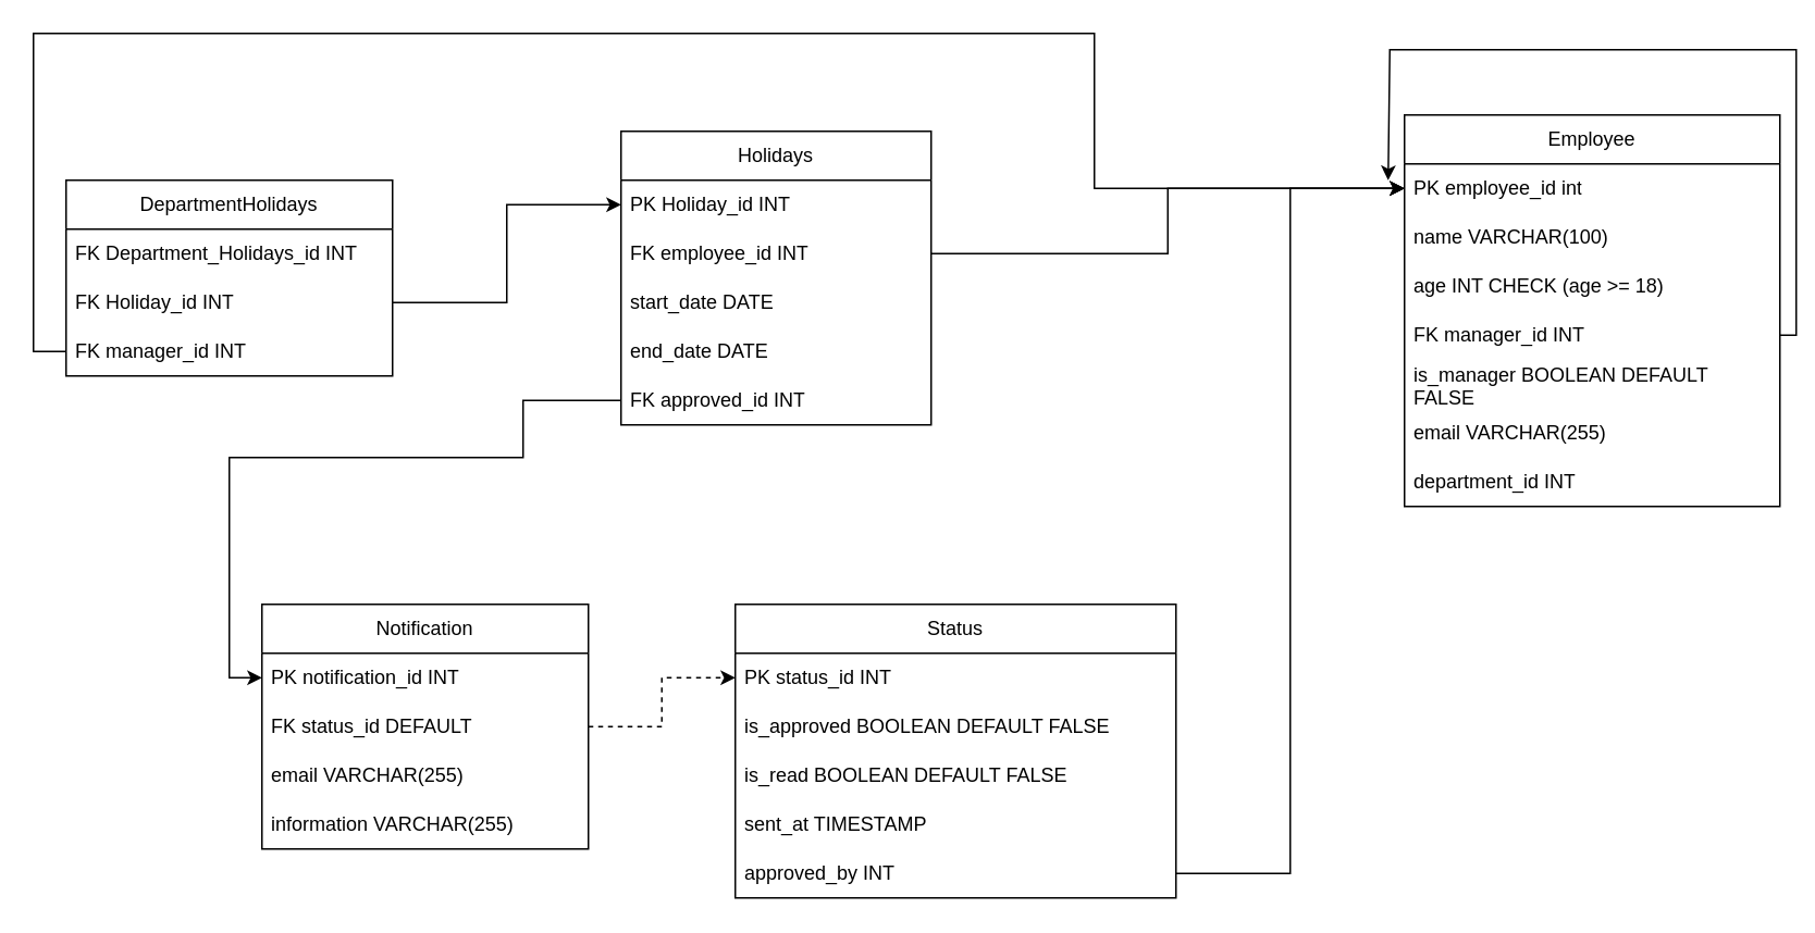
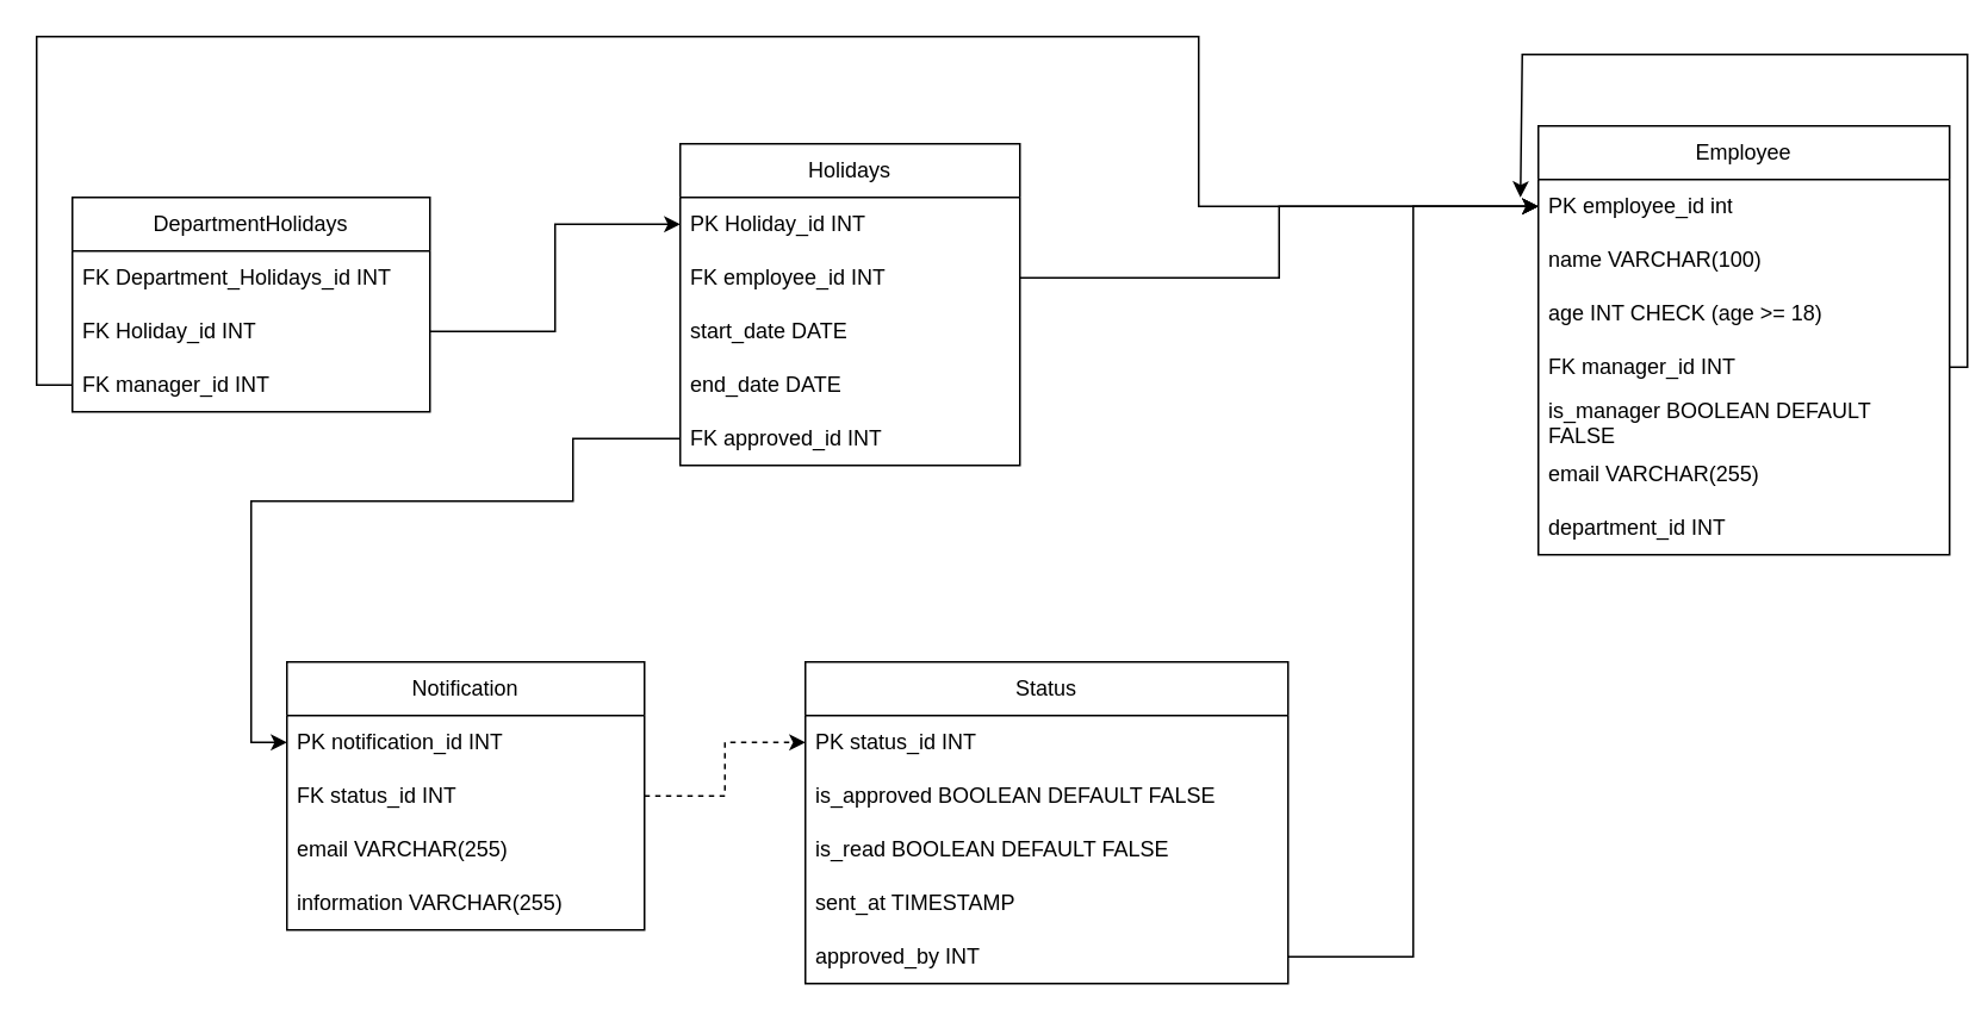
- <mxCell id="30" value="FK status_id DEFAULT" style="text;strokeColor=none;fillColor=none;align=left;verticalAlign=middle;spacingLeft=4;spacingRight=4;overflow=hidden;points=[[0,0.5],[1,0.5]];portConstraint=eastwest;rotatable=0;whiteSpace=wrap;html=1;" parent="28" vertex="1"><mxGeometry y="60" width="200" height="30" as="geometry" /></mxCell>
+ <mxCell id="30" value="FK status_id INT" style="text;strokeColor=none;fillColor=none;align=left;verticalAlign=middle;spacingLeft=4;spacingRight=4;overflow=hidden;points=[[0,0.5],[1,0.5]];portConstraint=eastwest;rotatable=0;whiteSpace=wrap;html=1;" parent="28" vertex="1"><mxGeometry y="60" width="200" height="30" as="geometry" /></mxCell>
